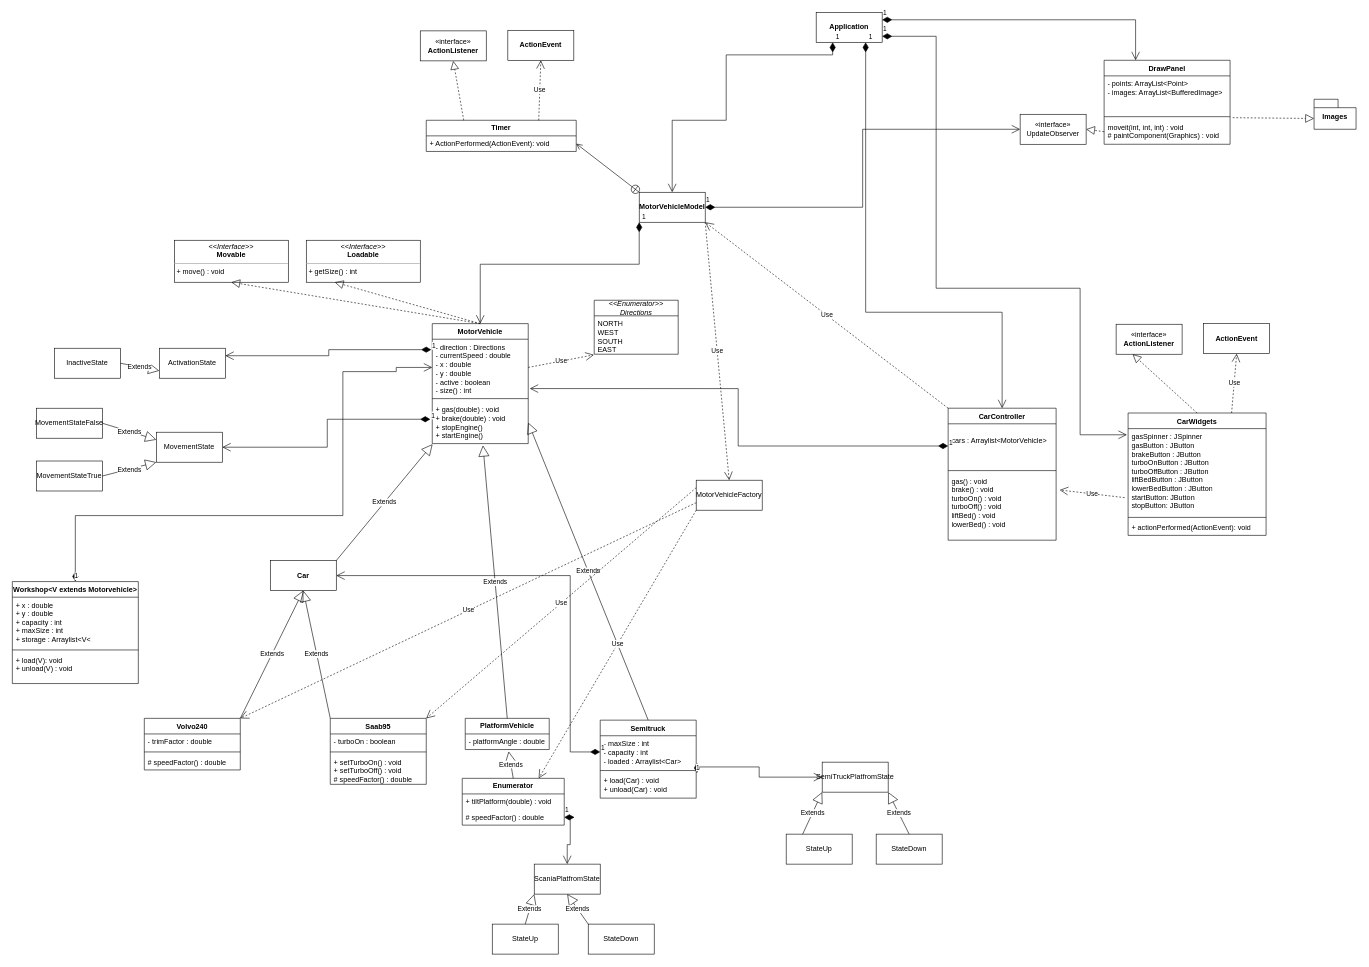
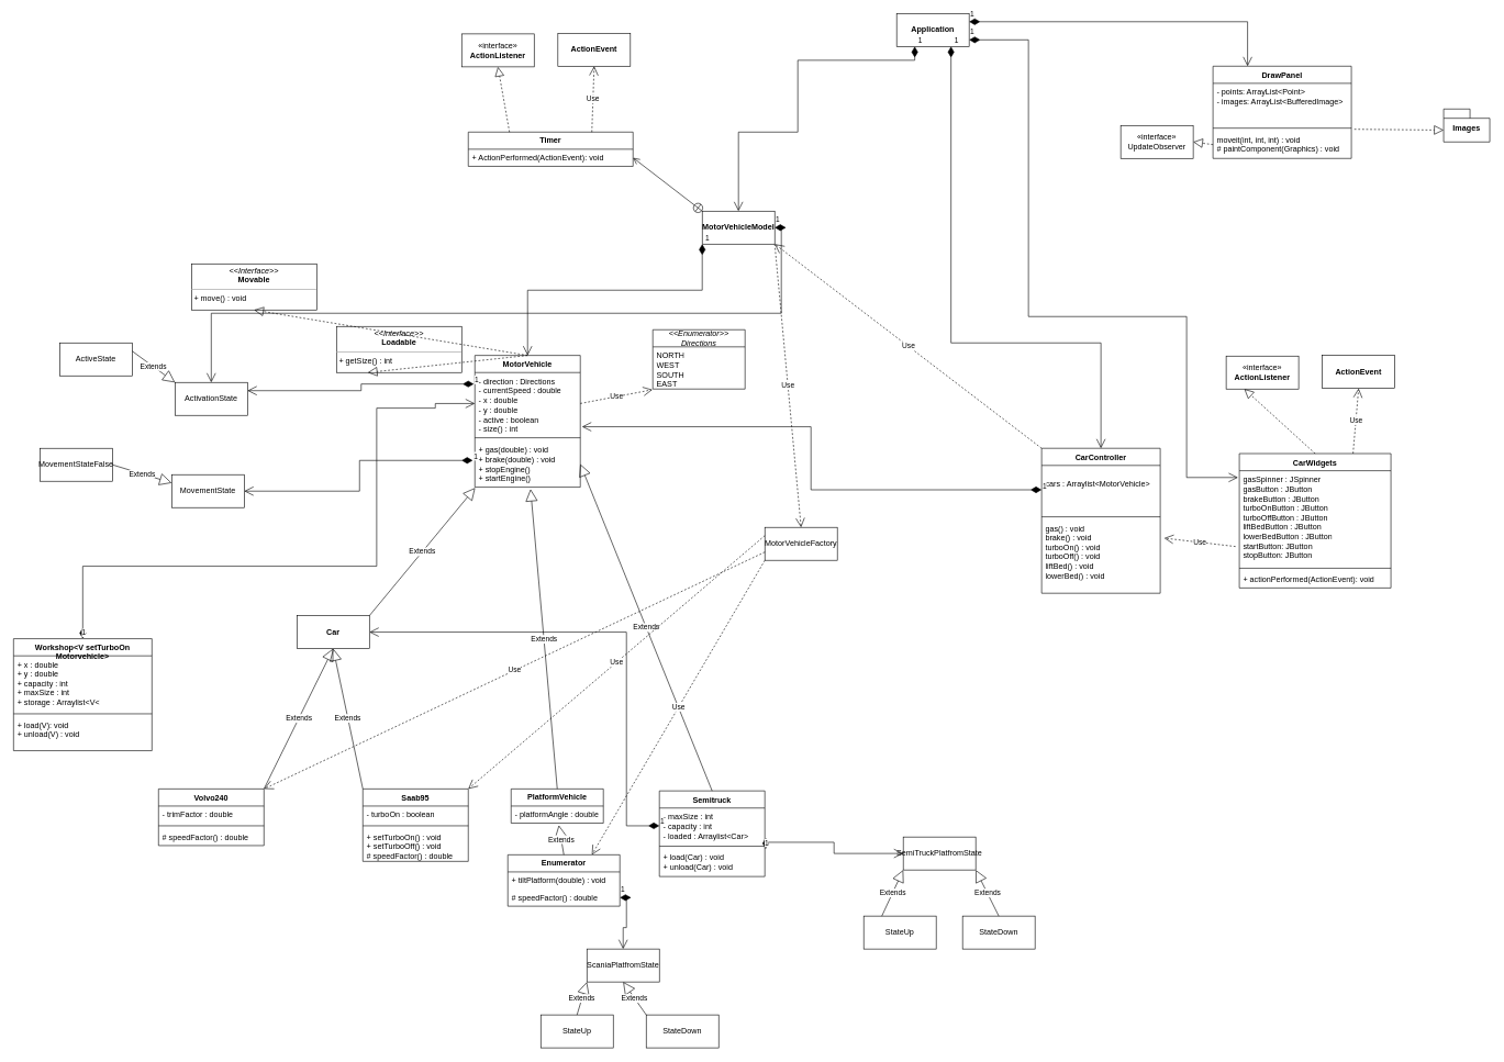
- <mxCell id="71" value="1" style="endArrow=open;html=1;endSize=12;startArrow=diamondThin;startSize=14;startFill=1;edgeStyle=orthogonalEdgeStyle;align=left;verticalAlign=bottom;rounded=0;exitX=1;exitY=0.5;exitDx=0;exitDy=0;entryX=0;entryY=0.5;entryDx=0;entryDy=0;" parent="1" source="66" target="69" edge="1"><mxGeometry x="-1" y="3" relative="1" as="geometry"><mxPoint x="1760" y="600" as="sourcePoint" /><mxPoint x="1920" y="600" as="targetPoint" /></mxGeometry></mxCell>
+ <mxCell id="71" value="1" style="endArrow=open;html=1;endSize=12;startArrow=diamondThin;startSize=14;startFill=1;edgeStyle=orthogonalEdgeStyle;align=left;verticalAlign=bottom;rounded=0;exitX=1;exitY=0.5;exitDx=0;exitDy=0;" parent="1" source="66" target="89" edge="1"><mxGeometry x="-1" y="3" relative="1" as="geometry"><mxPoint x="1760" y="600" as="sourcePoint" /><mxPoint x="1920" y="600" as="targetPoint" /></mxGeometry></mxCell>
- <mxCell id="7" value="&lt;p style=&quot;margin:0px;margin-top:4px;text-align:center;&quot;&gt;&lt;i&gt;&amp;lt;&amp;lt;Interface&amp;gt;&amp;gt;&lt;/i&gt;&lt;br&gt;&lt;b&gt;Loadable&lt;/b&gt;&lt;/p&gt;&lt;hr size=&quot;1&quot;&gt;&lt;p style=&quot;margin:0px;margin-left:4px;&quot;&gt;+ getSize() : int&lt;/p&gt;" style="verticalAlign=top;align=left;overflow=fill;fontSize=12;fontFamily=Helvetica;html=1;whiteSpace=wrap;" parent="1" vertex="1"><mxGeometry x="510" y="400" width="190" height="70" as="geometry" /></mxCell>
+ <mxCell id="7" value="&lt;p style=&quot;margin:0px;margin-top:4px;text-align:center;&quot;&gt;&lt;i&gt;&amp;lt;&amp;lt;Interface&amp;gt;&amp;gt;&lt;/i&gt;&lt;br&gt;&lt;b&gt;Loadable&lt;/b&gt;&lt;/p&gt;&lt;hr size=&quot;1&quot;&gt;&lt;p style=&quot;margin:0px;margin-left:4px;&quot;&gt;+ getSize() : int&lt;/p&gt;" style="verticalAlign=top;align=left;overflow=fill;fontSize=12;fontFamily=Helvetica;html=1;whiteSpace=wrap;" parent="1" vertex="1"><mxGeometry x="510" y="495" width="190" height="70" as="geometry" /></mxCell>
+ <mxCell id="90" value="ActiveState" style="html=1;whiteSpace=wrap;" vertex="1" parent="1"><mxGeometry x="90" y="520" width="110" height="50" as="geometry" /></mxCell>
+ <mxCell id="93" value="Extends" style="endArrow=block;endSize=16;endFill=0;html=1;rounded=0;exitX=1;exitY=0.25;exitDx=0;exitDy=0;entryX=0;entryY=0;entryDx=0;entryDy=0;" edge="1" parent="1" source="90" target="89"><mxGeometry width="160" relative="1" as="geometry"><mxPoint x="330" y="690" as="sourcePoint" /><mxPoint x="490" y="690" as="targetPoint" /></mxGeometry></mxCell>
- <mxCell id="91" value="InactiveState" style="html=1;whiteSpace=wrap;" vertex="1" parent="1"><mxGeometry x="90" width="110" height="50" as="geometry" y="580" /></mxCell>
- <mxCell id="92" value="Extends" style="endArrow=block;endSize=16;endFill=0;html=1;rounded=0;exitX=1;exitY=0.5;exitDx=0;exitDy=0;entryX=0;entryY=0.75;entryDx=0;entryDy=0;" edge="1" parent="1" source="91" target="89"><mxGeometry width="160" relative="1" as="geometry"><mxPoint x="330" y="690" as="sourcePoint" /><mxPoint x="490" y="690" as="targetPoint" /></mxGeometry></mxCell>
- <mxCell id="83" value="Extends" style="endArrow=block;endSize=16;endFill=0;html=1;rounded=0;exitX=1;exitY=0.5;exitDx=0;exitDy=0;entryX=0;entryY=1;entryDx=0;entryDy=0;" edge="1" parent="1" source="82" target="80"><mxGeometry width="160" relative="1" as="geometry"><mxPoint x="720" y="1050" as="sourcePoint" /><mxPoint x="880" y="1050" as="targetPoint" /></mxGeometry></mxCell>
- <mxCell id="82" value="MovementStateTrue" style="html=1;whiteSpace=wrap;" vertex="1" parent="1"><mxGeometry x="60" y="768" width="110" height="50" as="geometry" /></mxCell>
- <mxCell id="38" value="Workshop&amp;lt;V extends Motorvehicle&amp;gt;" style="swimlane;fontStyle=1;align=center;verticalAlign=top;childLayout=stackLayout;horizontal=1;startSize=26;horizontalStack=0;resizeParent=1;resizeParentMax=0;resizeLast=0;collapsible=1;marginBottom=0;whiteSpace=wrap;html=1;" parent="1" vertex="1"><mxGeometry x="20" y="969" width="210" height="170" as="geometry" /></mxCell>
+ <mxCell id="38" value="Workshop&amp;lt;V setTurboOn Motorvehicle&amp;gt;" style="swimlane;fontStyle=1;align=center;verticalAlign=top;childLayout=stackLayout;horizontal=1;startSize=26;horizontalStack=0;resizeParent=1;resizeParentMax=0;resizeLast=0;collapsible=1;marginBottom=0;whiteSpace=wrap;html=1;" parent="1" vertex="1"><mxGeometry x="20" y="969" width="210" height="170" as="geometry" /></mxCell>
